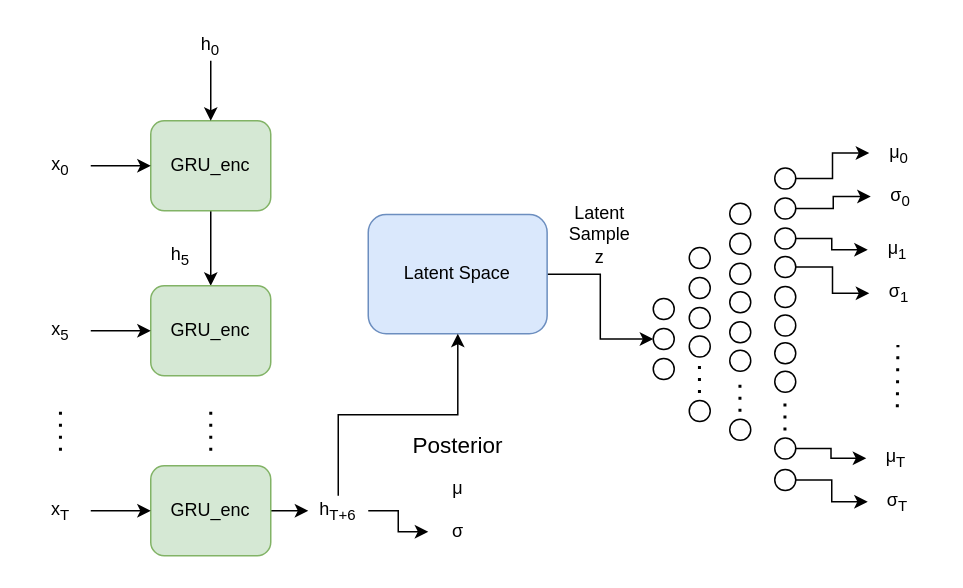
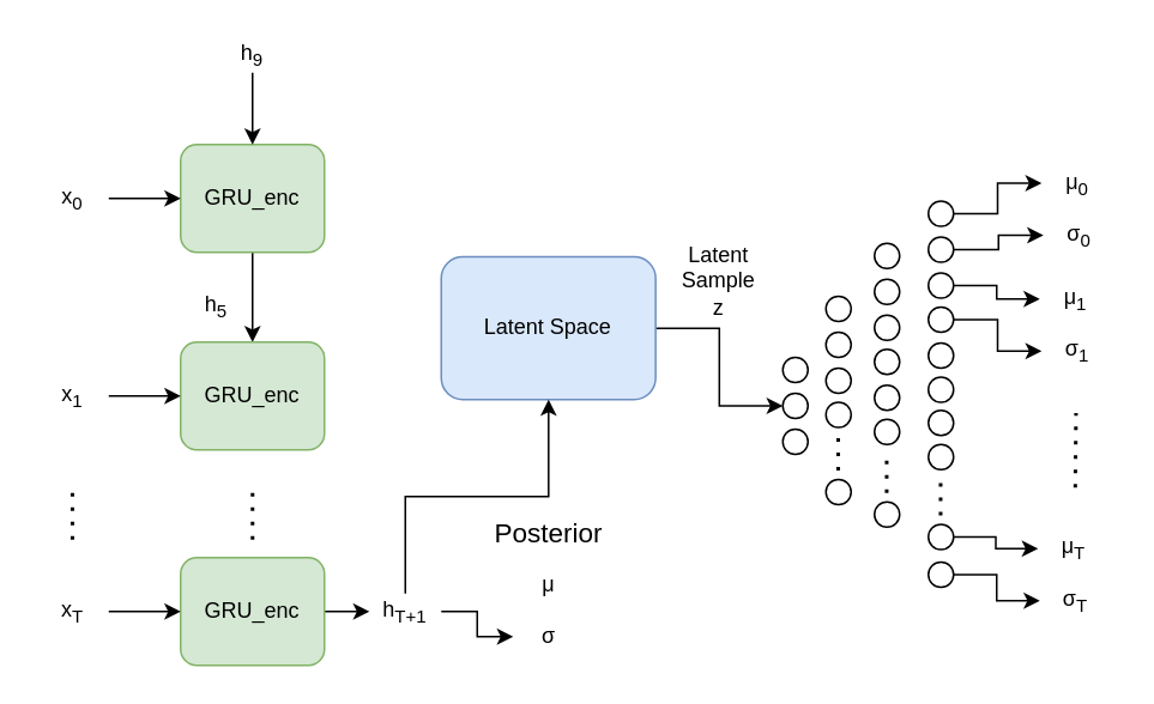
- <mxCell id="14" value="h&lt;sub&gt;0&lt;/sub&gt;" style="text;html=1;strokeColor=none;fillColor=none;align=center;verticalAlign=middle;whiteSpace=wrap;rounded=0;" parent="1" vertex="1"><mxGeometry x="120" y="20" width="40" height="20" as="geometry" /></mxCell>
+ <mxCell id="14" value="h&lt;sub&gt;9&lt;/sub&gt;" style="text;html=1;strokeColor=none;fillColor=none;align=center;verticalAlign=middle;whiteSpace=wrap;rounded=0;" parent="1" vertex="1"><mxGeometry x="120" y="20" width="40" height="20" as="geometry" /></mxCell>
- <mxCell id="10" value="x&lt;sub&gt;5&lt;/sub&gt;" style="text;html=1;strokeColor=none;fillColor=none;align=center;verticalAlign=middle;whiteSpace=wrap;rounded=0;" parent="1" vertex="1"><mxGeometry x="20" y="210" width="40" height="20" as="geometry" /></mxCell>
+ <mxCell id="10" value="x&lt;sub&gt;1&lt;/sub&gt;" style="text;html=1;strokeColor=none;fillColor=none;align=center;verticalAlign=middle;whiteSpace=wrap;rounded=0;" parent="1" vertex="1"><mxGeometry x="20" y="210" width="40" height="20" as="geometry" /></mxCell>
- <mxCell id="22" value="h&lt;sub&gt;T+6&lt;/sub&gt;" style="text;html=1;strokeColor=none;fillColor=none;align=center;verticalAlign=middle;whiteSpace=wrap;rounded=0;" parent="1" vertex="1"><mxGeometry x="205" y="330" width="40" height="20" as="geometry" /></mxCell>
+ <mxCell id="22" value="h&lt;sub&gt;T+1&lt;/sub&gt;" style="text;html=1;strokeColor=none;fillColor=none;align=center;verticalAlign=middle;whiteSpace=wrap;rounded=0;" parent="1" vertex="1"><mxGeometry x="205" y="330" width="40" height="20" as="geometry" /></mxCell>
